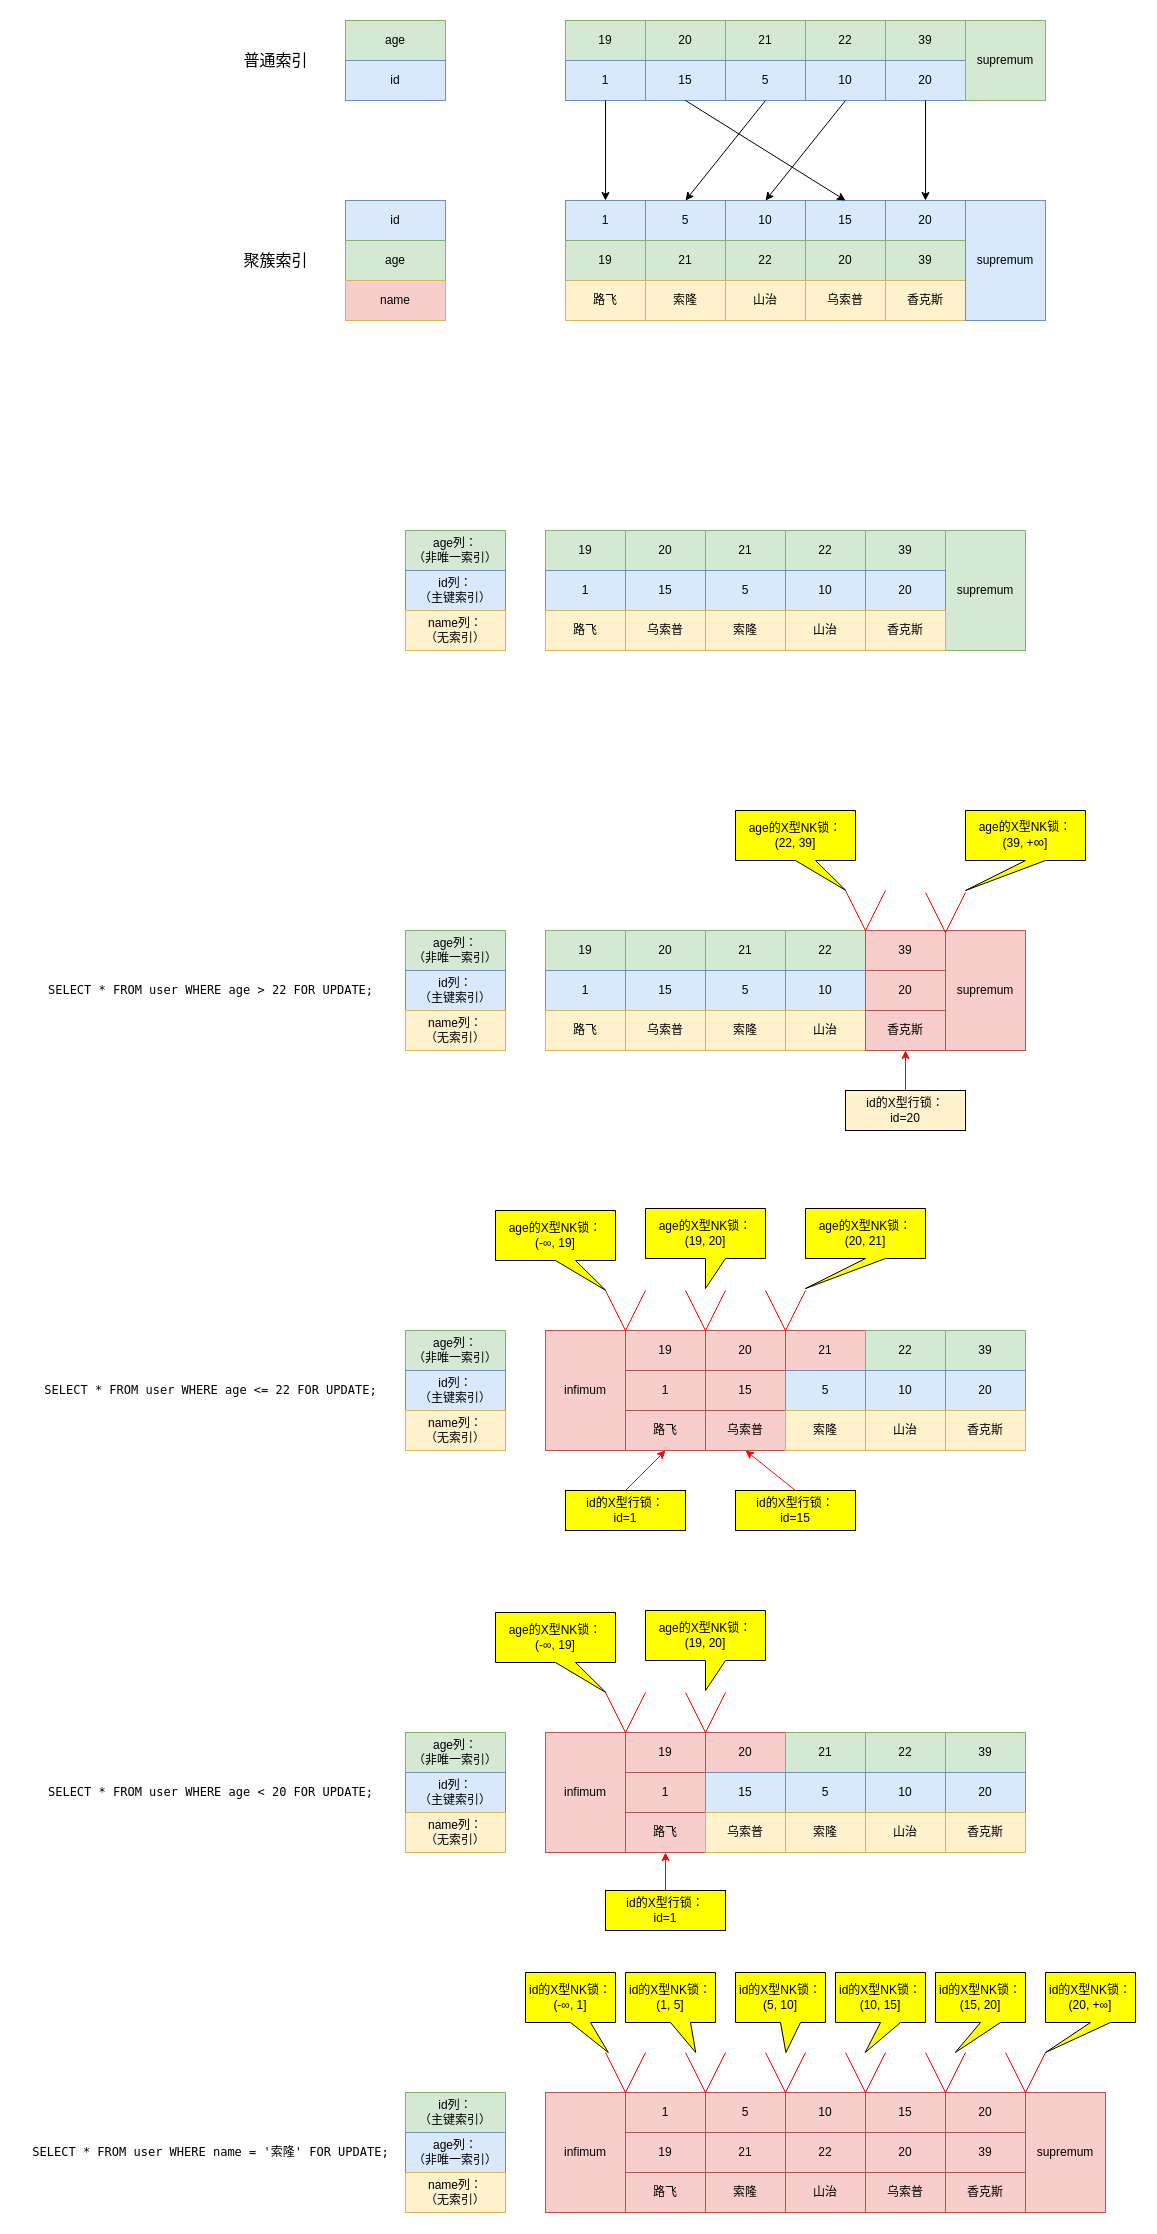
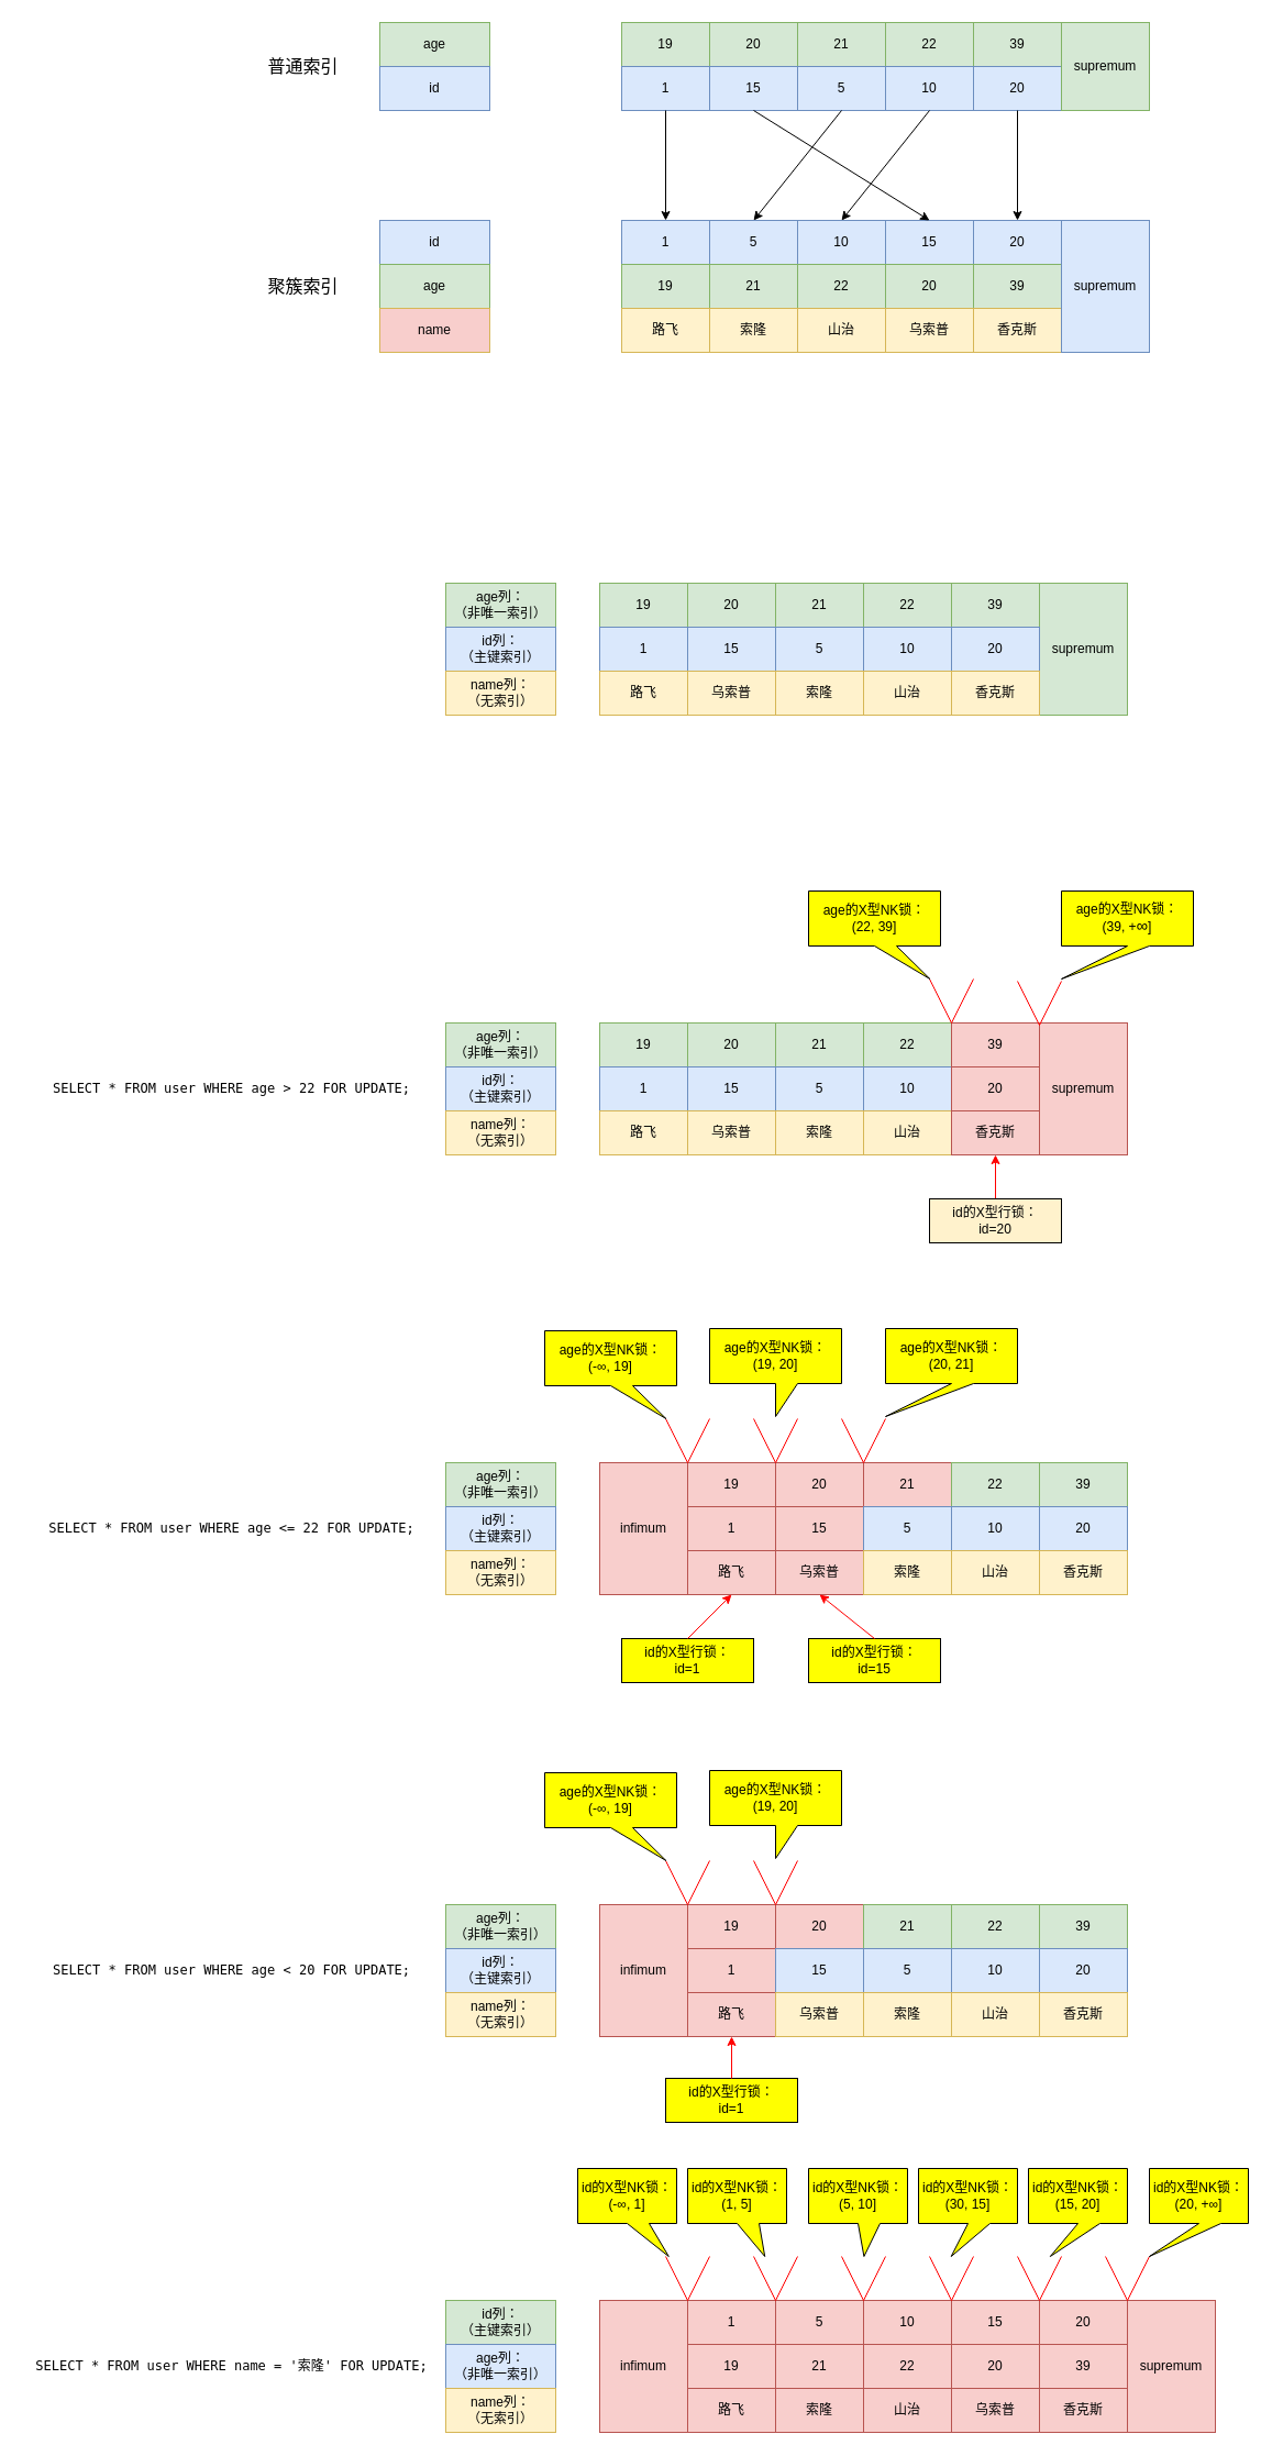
- <mxCell id="142" value="id的X型NK锁：&lt;br&gt;(10, 15]" style="shape=callout;whiteSpace=wrap;html=1;perimeter=calloutPerimeter;position2=0.33;fillColor=#FFFF00;" parent="1" vertex="1"><mxGeometry x="835" y="1972" width="90" height="80" as="geometry" /></mxCell>
+ <mxCell id="142" value="id的X型NK锁：&lt;br&gt;(30, 15]" style="shape=callout;whiteSpace=wrap;html=1;perimeter=calloutPerimeter;position2=0.33;fillColor=#FFFF00;" parent="1" vertex="1"><mxGeometry x="835" y="1972" width="90" height="80" as="geometry" /></mxCell>
